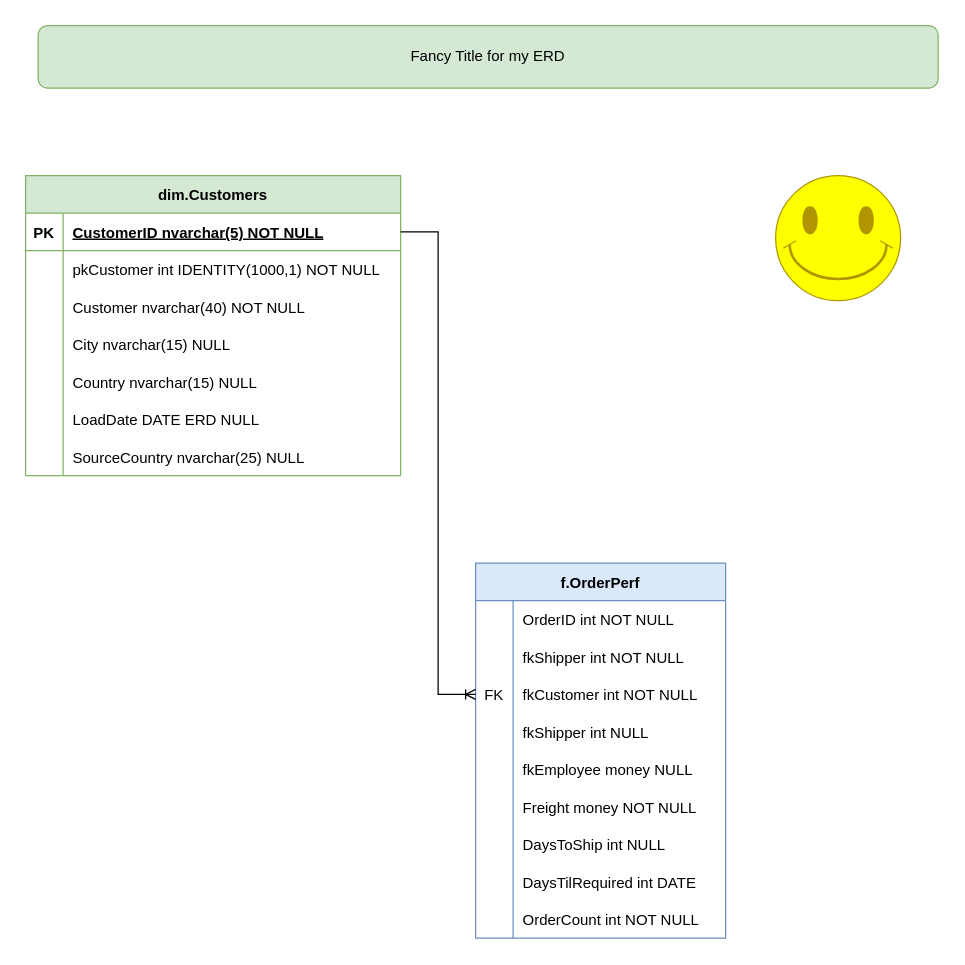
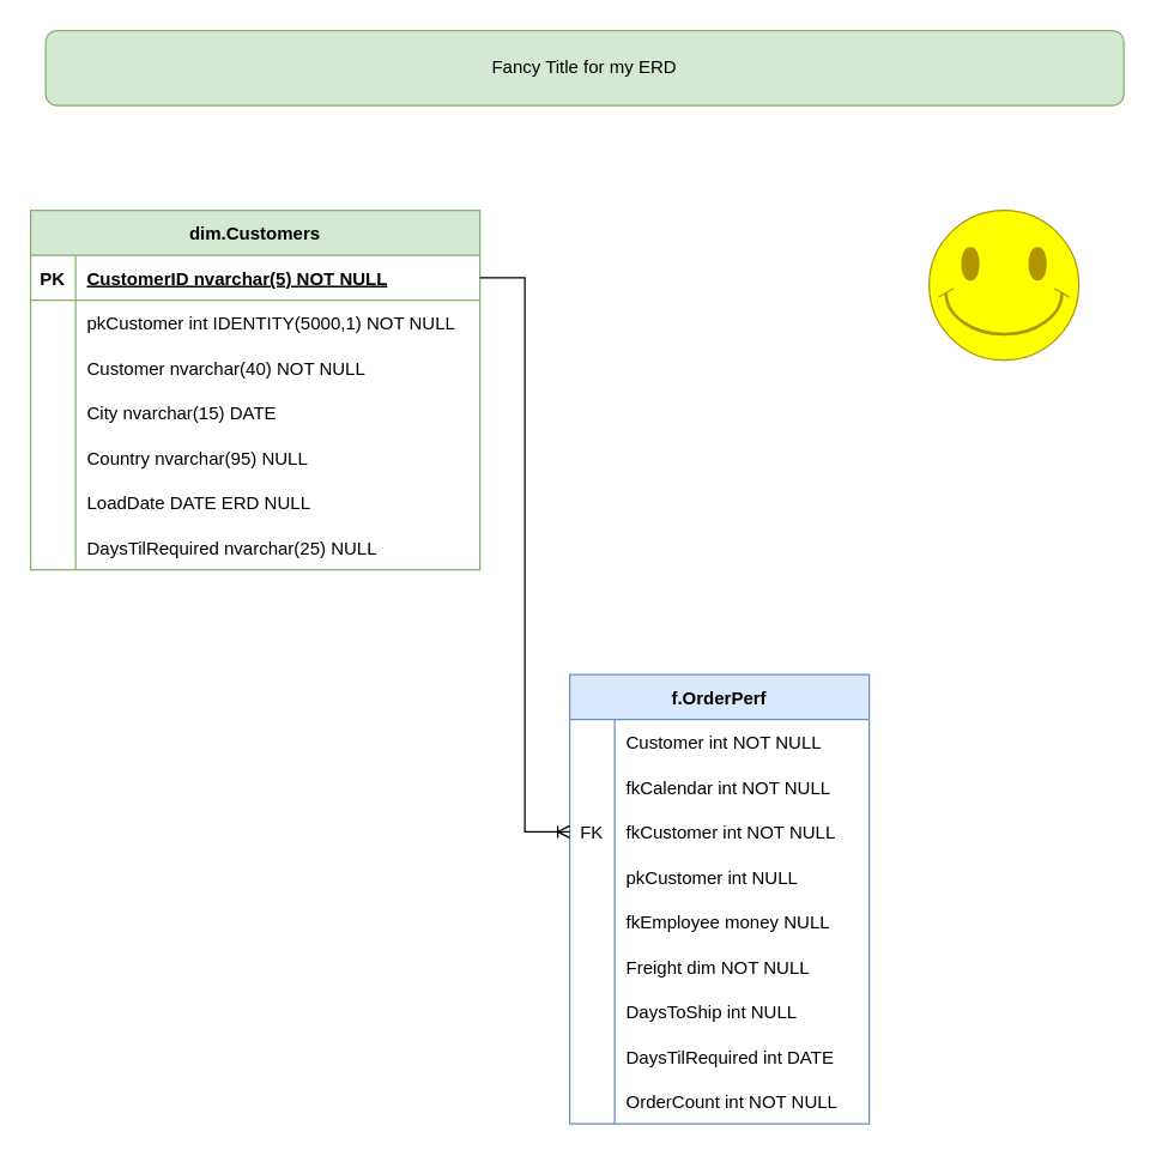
- <mxCell id="9" value="pkCustomer int IDENTITY(1000,1) NOT NULL" style="shape=partialRectangle;overflow=hidden;connectable=0;fillColor=none;align=left;strokeColor=inherit;top=0;left=0;bottom=0;right=0;spacingLeft=6;" parent="7" vertex="1"><mxGeometry x="30" width="270" height="30" as="geometry"><mxRectangle width="270" height="30" as="alternateBounds" /></mxGeometry></mxCell>
+ <mxCell id="9" value="pkCustomer int IDENTITY(5000,1) NOT NULL" style="shape=partialRectangle;overflow=hidden;connectable=0;fillColor=none;align=left;strokeColor=inherit;top=0;left=0;bottom=0;right=0;spacingLeft=6;" parent="7" vertex="1"><mxGeometry x="30" width="270" height="30" as="geometry"><mxRectangle width="270" height="30" as="alternateBounds" /></mxGeometry></mxCell>
- <mxCell id="15" value="City nvarchar(15) NULL" style="shape=partialRectangle;overflow=hidden;connectable=0;fillColor=none;align=left;strokeColor=inherit;top=0;left=0;bottom=0;right=0;spacingLeft=6;" parent="13" vertex="1"><mxGeometry x="30" width="270" height="30" as="geometry"><mxRectangle width="270" height="30" as="alternateBounds" /></mxGeometry></mxCell>
+ <mxCell id="15" value="City nvarchar(15) DATE" style="shape=partialRectangle;overflow=hidden;connectable=0;fillColor=none;align=left;strokeColor=inherit;top=0;left=0;bottom=0;right=0;spacingLeft=6;" parent="13" vertex="1"><mxGeometry x="30" width="270" height="30" as="geometry"><mxRectangle width="270" height="30" as="alternateBounds" /></mxGeometry></mxCell>
- <mxCell id="18" value="Country nvarchar(15) NULL" style="shape=partialRectangle;overflow=hidden;connectable=0;fillColor=none;align=left;strokeColor=inherit;top=0;left=0;bottom=0;right=0;spacingLeft=6;" parent="16" vertex="1"><mxGeometry x="30" width="270" height="30" as="geometry"><mxRectangle width="270" height="30" as="alternateBounds" /></mxGeometry></mxCell>
+ <mxCell id="18" value="Country nvarchar(95) NULL" style="shape=partialRectangle;overflow=hidden;connectable=0;fillColor=none;align=left;strokeColor=inherit;top=0;left=0;bottom=0;right=0;spacingLeft=6;" parent="16" vertex="1"><mxGeometry x="30" width="270" height="30" as="geometry"><mxRectangle width="270" height="30" as="alternateBounds" /></mxGeometry></mxCell>
- <mxCell id="24" value="SourceCountry nvarchar(25) NULL" style="shape=partialRectangle;overflow=hidden;connectable=0;fillColor=none;align=left;strokeColor=inherit;top=0;left=0;bottom=0;right=0;spacingLeft=6;" parent="22" vertex="1"><mxGeometry x="30" width="270" height="30" as="geometry"><mxRectangle width="270" height="30" as="alternateBounds" /></mxGeometry></mxCell>
+ <mxCell id="24" value="DaysTilRequired nvarchar(25) NULL" style="shape=partialRectangle;overflow=hidden;connectable=0;fillColor=none;align=left;strokeColor=inherit;top=0;left=0;bottom=0;right=0;spacingLeft=6;" parent="22" vertex="1"><mxGeometry x="30" width="270" height="30" as="geometry"><mxRectangle width="270" height="30" as="alternateBounds" /></mxGeometry></mxCell>
- <mxCell id="28" value="OrderID int NOT NULL" style="shape=partialRectangle;overflow=hidden;connectable=0;fillColor=none;align=left;strokeColor=inherit;top=0;left=0;bottom=0;right=0;spacingLeft=6;" parent="26" vertex="1"><mxGeometry x="30" width="170" height="30" as="geometry"><mxRectangle width="170" height="30" as="alternateBounds" /></mxGeometry></mxCell>
+ <mxCell id="28" value="Customer int NOT NULL" style="shape=partialRectangle;overflow=hidden;connectable=0;fillColor=none;align=left;strokeColor=inherit;top=0;left=0;bottom=0;right=0;spacingLeft=6;" parent="26" vertex="1"><mxGeometry x="30" width="170" height="30" as="geometry"><mxRectangle width="170" height="30" as="alternateBounds" /></mxGeometry></mxCell>
- <mxCell id="31" value="fkShipper int NOT NULL" style="shape=partialRectangle;overflow=hidden;connectable=0;fillColor=none;align=left;strokeColor=inherit;top=0;left=0;bottom=0;right=0;spacingLeft=6;" parent="29" vertex="1"><mxGeometry x="30" width="170" height="30" as="geometry"><mxRectangle width="170" height="30" as="alternateBounds" /></mxGeometry></mxCell>
+ <mxCell id="31" value="fkCalendar int NOT NULL" style="shape=partialRectangle;overflow=hidden;connectable=0;fillColor=none;align=left;strokeColor=inherit;top=0;left=0;bottom=0;right=0;spacingLeft=6;" parent="29" vertex="1"><mxGeometry x="30" width="170" height="30" as="geometry"><mxRectangle width="170" height="30" as="alternateBounds" /></mxGeometry></mxCell>
- <mxCell id="37" value="fkShipper int NULL" style="shape=partialRectangle;overflow=hidden;connectable=0;fillColor=none;align=left;strokeColor=inherit;top=0;left=0;bottom=0;right=0;spacingLeft=6;" parent="35" vertex="1"><mxGeometry x="30" width="170" height="30" as="geometry"><mxRectangle width="170" height="30" as="alternateBounds" /></mxGeometry></mxCell>
+ <mxCell id="37" value="pkCustomer int NULL" style="shape=partialRectangle;overflow=hidden;connectable=0;fillColor=none;align=left;strokeColor=inherit;top=0;left=0;bottom=0;right=0;spacingLeft=6;" parent="35" vertex="1"><mxGeometry x="30" width="170" height="30" as="geometry"><mxRectangle width="170" height="30" as="alternateBounds" /></mxGeometry></mxCell>
- <mxCell id="43" value="Freight money NOT NULL" style="shape=partialRectangle;overflow=hidden;connectable=0;fillColor=none;align=left;strokeColor=inherit;top=0;left=0;bottom=0;right=0;spacingLeft=6;" parent="41" vertex="1"><mxGeometry x="30" width="170" height="30" as="geometry"><mxRectangle width="170" height="30" as="alternateBounds" /></mxGeometry></mxCell>
+ <mxCell id="43" value="Freight dim NOT NULL" style="shape=partialRectangle;overflow=hidden;connectable=0;fillColor=none;align=left;strokeColor=inherit;top=0;left=0;bottom=0;right=0;spacingLeft=6;" parent="41" vertex="1"><mxGeometry x="30" width="170" height="30" as="geometry"><mxRectangle width="170" height="30" as="alternateBounds" /></mxGeometry></mxCell>
